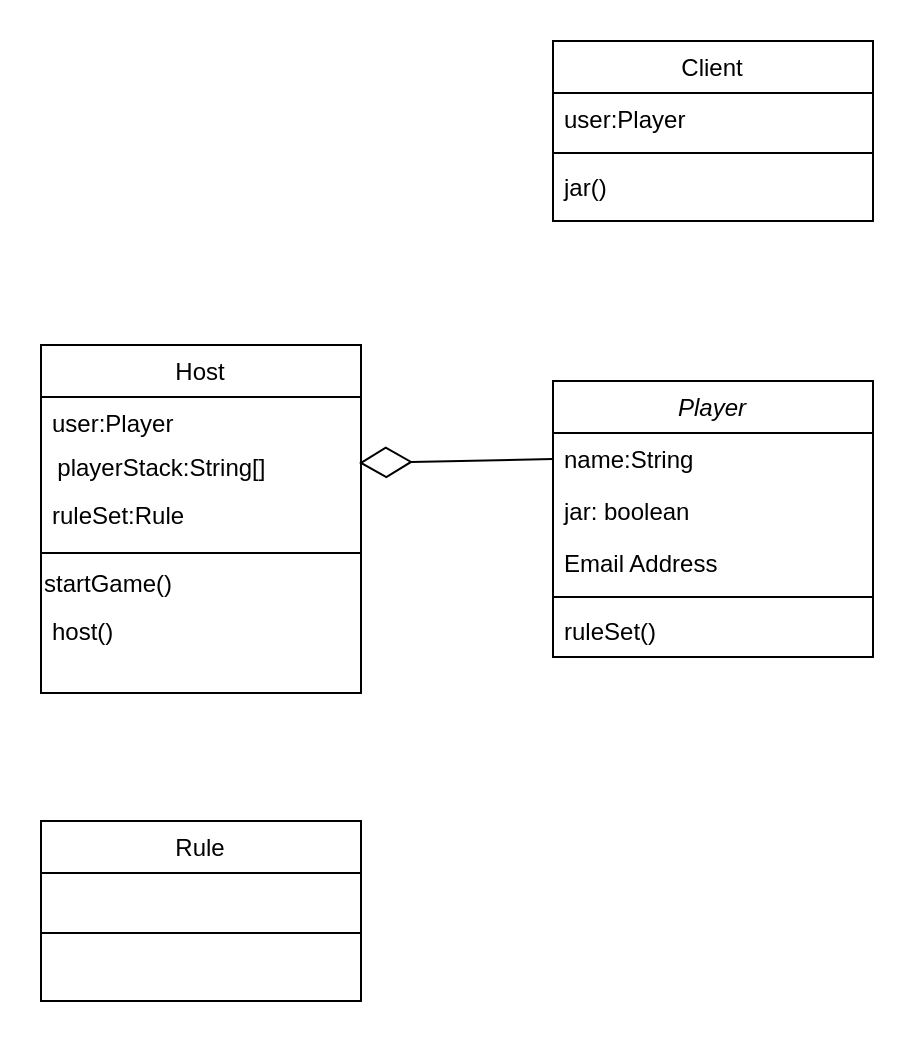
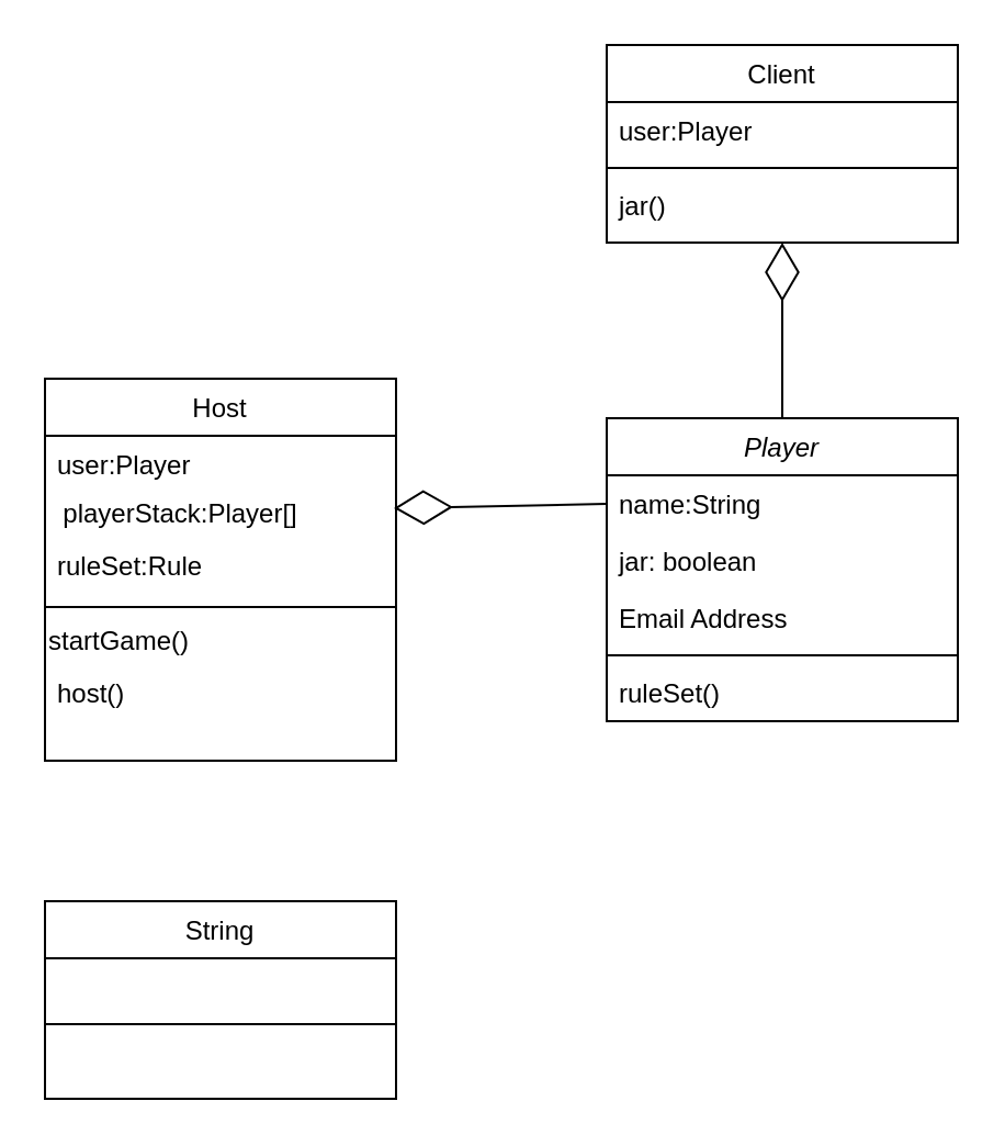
+ <mxCell id="12" value="" style="endArrow=diamondThin;endFill=0;endSize=24;html=1;exitX=0.5;exitY=0;exitDx=0;exitDy=0;entryX=0.5;entryY=1;entryDx=0;entryDy=0;" edge="1" parent="1" source="2" target="13"><mxGeometry width="160" relative="1" as="geometry"><mxPoint x="396" y="140" as="sourcePoint" /><mxPoint x="276" y="140" as="targetPoint" /></mxGeometry></mxCell>
- <mxCell id="19" value="&lt;div align=&quot;left&quot;&gt;&amp;nbsp; playerStack:String[]&lt;/div&gt;" style="text;html=1;align=left;verticalAlign=middle;resizable=0;points=[];autosize=1;" vertex="1" parent="17"><mxGeometry y="52" width="160" height="20" as="geometry" /></mxCell>
+ <mxCell id="19" value="&lt;div align=&quot;left&quot;&gt;&amp;nbsp; playerStack:Player[]&lt;/div&gt;" style="text;html=1;align=left;verticalAlign=middle;resizable=0;points=[];autosize=1;" vertex="1" parent="17"><mxGeometry y="52" width="160" height="20" as="geometry" /></mxCell>
- <mxCell id="8" value="Rule" style="swimlane;fontStyle=0;align=center;verticalAlign=top;childLayout=stackLayout;horizontal=1;startSize=26;horizontalStack=0;resizeParent=1;resizeLast=0;collapsible=1;marginBottom=0;rounded=0;shadow=0;strokeWidth=1;" parent="1" vertex="1"><mxGeometry x="20" y="410" width="160" height="90" as="geometry"><mxRectangle x="130" y="380" width="160" height="26" as="alternateBounds" /></mxGeometry></mxCell>
+ <mxCell id="8" value="String" style="swimlane;fontStyle=0;align=center;verticalAlign=top;childLayout=stackLayout;horizontal=1;startSize=26;horizontalStack=0;resizeParent=1;resizeLast=0;collapsible=1;marginBottom=0;rounded=0;shadow=0;strokeWidth=1;" parent="1" vertex="1"><mxGeometry x="20" y="410" width="160" height="90" as="geometry"><mxRectangle x="130" y="380" width="160" height="26" as="alternateBounds" /></mxGeometry></mxCell>
